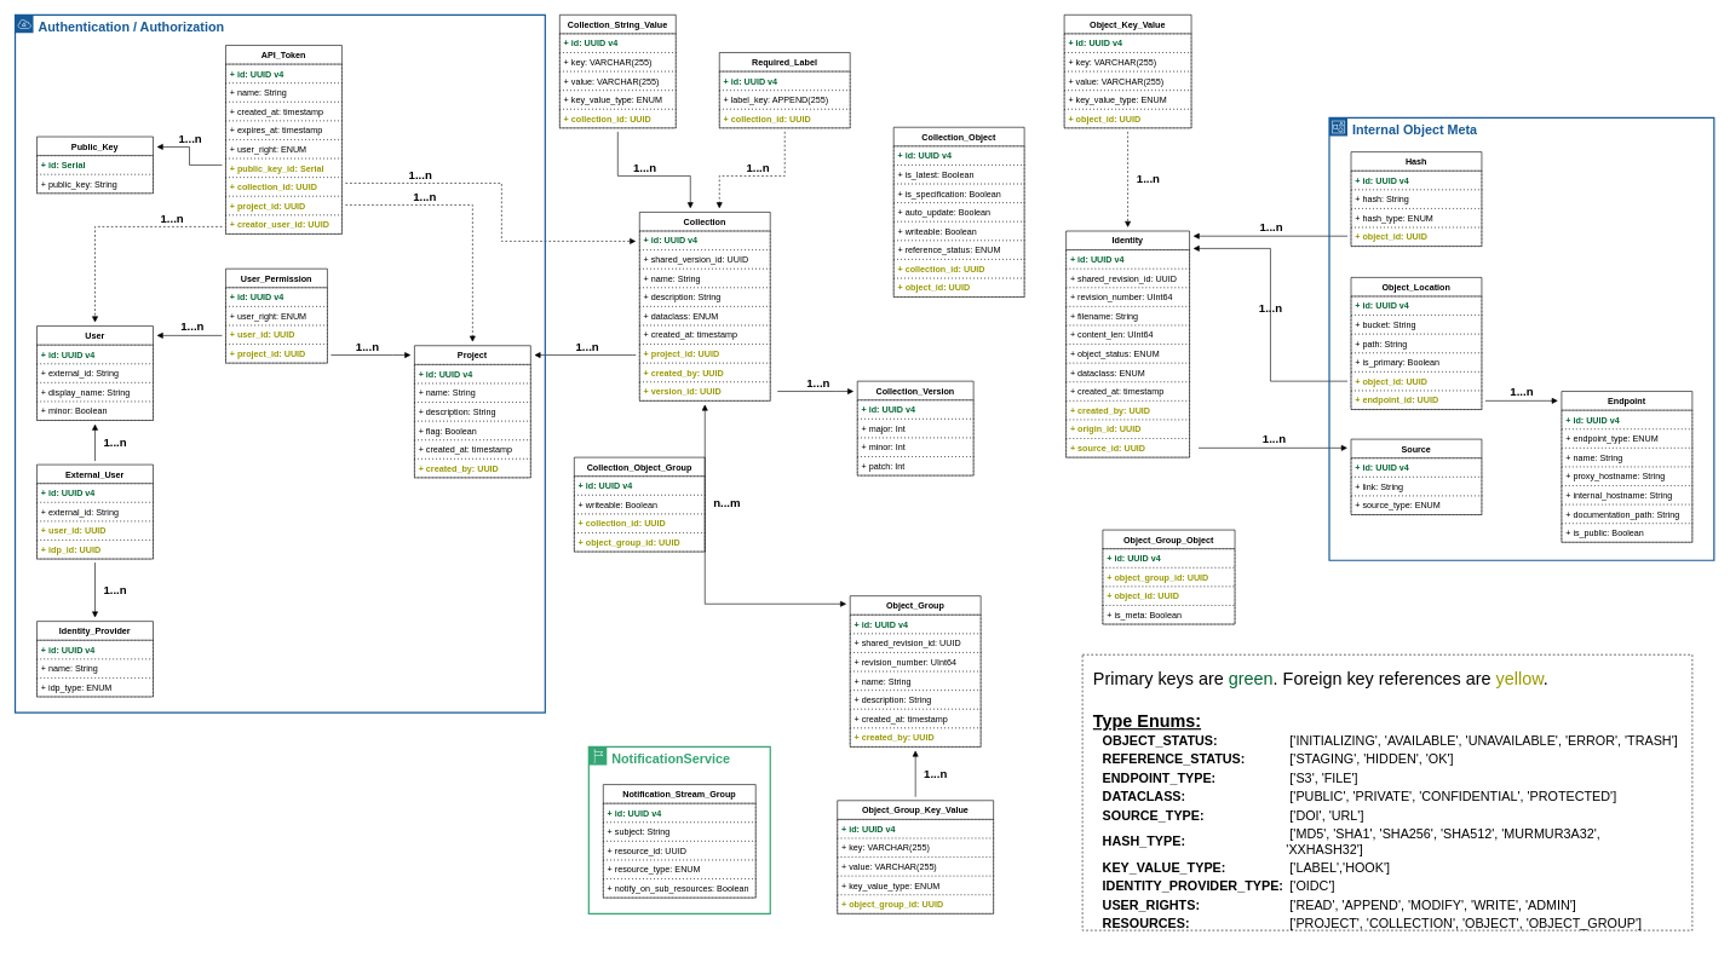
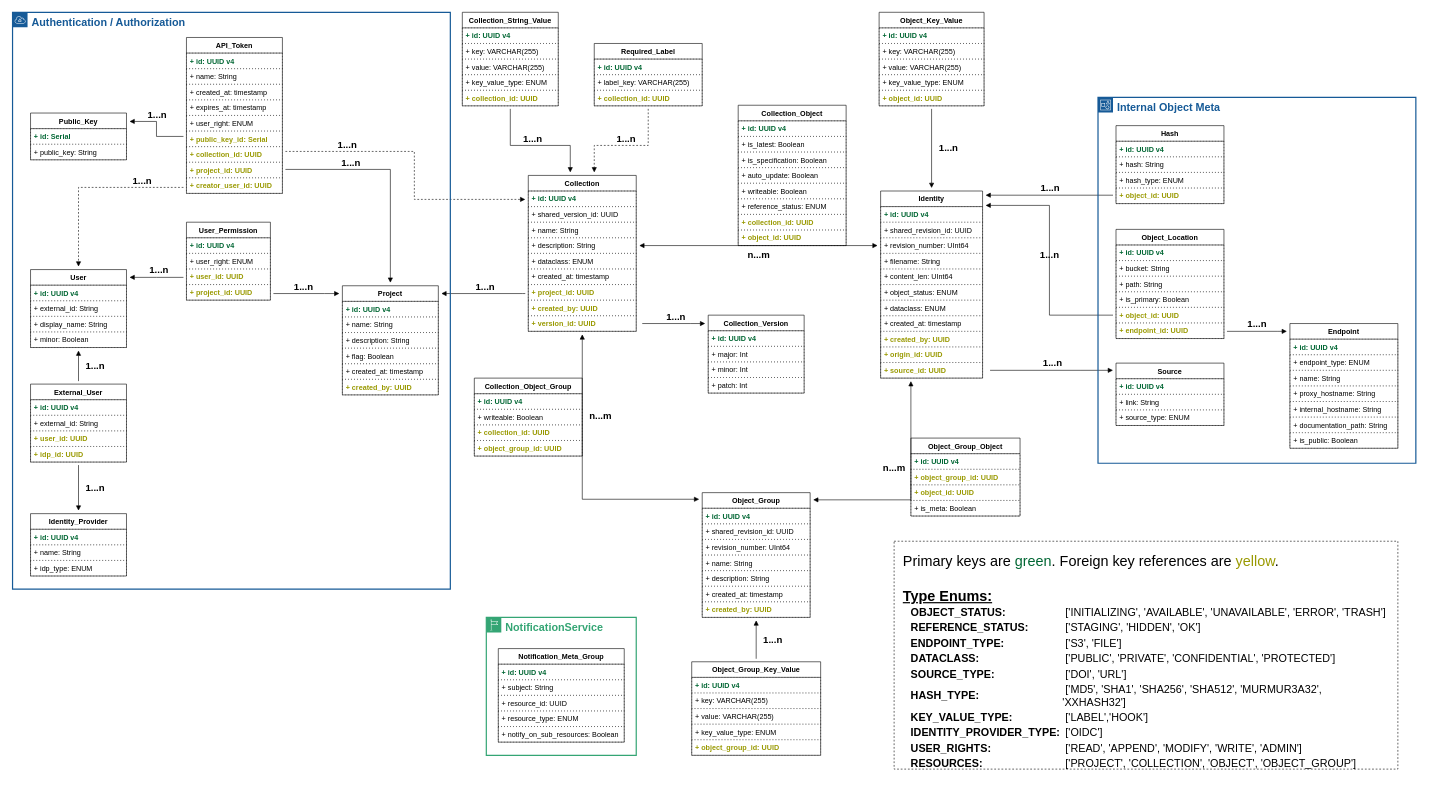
- <mxCell id="116" value="+ label_key: APPEND(255)" style="text;strokeColor=default;fillColor=none;align=left;verticalAlign=top;spacingLeft=4;spacingRight=4;overflow=hidden;rotatable=0;points=[[0,0.5],[1,0.5]];portConstraint=eastwest;dashed=1;dashPattern=1 4;" parent="114" vertex="1"><mxGeometry y="52" width="180" height="26" as="geometry" /></mxCell>
+ <mxCell id="116" value="+ label_key: VARCHAR(255)" style="text;strokeColor=default;fillColor=none;align=left;verticalAlign=top;spacingLeft=4;spacingRight=4;overflow=hidden;rotatable=0;points=[[0,0.5],[1,0.5]];portConstraint=eastwest;dashed=1;dashPattern=1 4;" parent="114" vertex="1"><mxGeometry y="52" width="180" height="26" as="geometry" /></mxCell>
- <mxCell id="96" value="1...n" style="edgeStyle=orthogonalEdgeStyle;rounded=0;orthogonalLoop=1;jettySize=auto;html=1;endArrow=block;endFill=1;sourcePerimeterSpacing=5;targetPerimeterSpacing=5;labelPosition=right;verticalLabelPosition=middle;align=left;verticalAlign=middle;spacingLeft=10;fontSize=16;fontStyle=1;labelBackgroundColor=none;dashed=1;" parent="1" source="24" target="2" edge="1"><mxGeometry x="-0.028" relative="1" as="geometry"><mxPoint x="1527.5" y="242" as="sourcePoint" /><mxPoint x="1537.5" y="232" as="targetPoint" /><Array as="points" /><mxPoint as="offset" /></mxGeometry></mxCell>
+ <mxCell id="96" value="1...n" style="edgeStyle=orthogonalEdgeStyle;rounded=0;orthogonalLoop=1;jettySize=auto;html=1;endArrow=block;endFill=1;sourcePerimeterSpacing=5;targetPerimeterSpacing=5;labelPosition=right;verticalLabelPosition=middle;align=left;verticalAlign=middle;spacingLeft=10;fontSize=16;fontStyle=1;labelBackgroundColor=none;" parent="1" source="24" target="2" edge="1"><mxGeometry x="-0.028" relative="1" as="geometry"><mxPoint x="1527.5" y="242" as="sourcePoint" /><mxPoint x="1537.5" y="232" as="targetPoint" /><Array as="points" /><mxPoint as="offset" /></mxGeometry></mxCell>
- <mxCell id="152" value="1...n" style="edgeStyle=orthogonalEdgeStyle;rounded=0;orthogonalLoop=1;jettySize=auto;html=1;endArrow=block;endFill=1;sourcePerimeterSpacing=5;targetPerimeterSpacing=5;labelPosition=center;verticalLabelPosition=top;align=center;verticalAlign=bottom;spacingLeft=0;fontSize=16;fontStyle=1;labelBackgroundColor=none;dashed=1;" parent="1" source="42" target="30" edge="1"><mxGeometry x="-0.401" relative="1" as="geometry"><mxPoint x="520" y="251" as="sourcePoint" /><mxPoint x="520" y="383" as="targetPoint" /><Array as="points"><mxPoint x="650" y="282" /></Array><mxPoint as="offset" /></mxGeometry></mxCell>
+ <mxCell id="152" value="1...n" style="edgeStyle=orthogonalEdgeStyle;rounded=0;orthogonalLoop=1;jettySize=auto;html=1;endArrow=block;endFill=1;sourcePerimeterSpacing=5;targetPerimeterSpacing=5;labelPosition=center;verticalLabelPosition=top;align=center;verticalAlign=bottom;spacingLeft=0;fontSize=16;fontStyle=1;labelBackgroundColor=none;" parent="1" source="42" target="30" edge="1"><mxGeometry x="-0.401" relative="1" as="geometry"><mxPoint x="520" y="251" as="sourcePoint" /><mxPoint x="520" y="383" as="targetPoint" /><Array as="points"><mxPoint x="650" y="282" /></Array><mxPoint as="offset" /></mxGeometry></mxCell>
+ <mxCell id="60" value="n...m" style="edgeStyle=orthogonalEdgeStyle;rounded=0;orthogonalLoop=1;jettySize=auto;html=1;endArrow=block;endFill=1;sourcePerimeterSpacing=5;targetPerimeterSpacing=5;labelPosition=center;verticalLabelPosition=bottom;align=center;verticalAlign=top;spacingLeft=0;fontSize=16;fontStyle=1;startArrow=block;startFill=1;labelBackgroundColor=none;" parent="1" source="2" target="14" edge="1"><mxGeometry relative="1" as="geometry"><mxPoint x="1320" y="402" as="sourcePoint" /><mxPoint x="1170" y="342" as="targetPoint" /><Array as="points"><mxPoint x="1300" y="409" /><mxPoint x="1300" y="409" /></Array><mxPoint as="offset" /></mxGeometry></mxCell>
+ <mxCell id="62" value="n...m" style="edgeStyle=orthogonalEdgeStyle;rounded=0;orthogonalLoop=1;jettySize=auto;html=1;endArrow=block;endFill=1;sourcePerimeterSpacing=5;targetPerimeterSpacing=5;labelPosition=left;verticalLabelPosition=middle;align=right;verticalAlign=middle;spacingLeft=0;fontSize=16;fontStyle=1;spacingRight=10;startArrow=block;startFill=1;labelBackgroundColor=none;" parent="1" source="2" target="52" edge="1"><mxGeometry x="-0.2" y="3" relative="1" as="geometry"><mxPoint x="1518.059" y="682" as="sourcePoint" /><mxPoint x="1447.5" y="663" as="targetPoint" /><Array as="points"><mxPoint x="1518" y="833" /></Array><mxPoint x="-1" as="offset" /></mxGeometry></mxCell>
- <mxCell id="165" value="Notification_Stream_Group" style="swimlane;fontStyle=1;childLayout=stackLayout;horizontal=1;startSize=26;fillColor=none;horizontalStack=0;resizeParent=1;resizeParentMax=0;resizeLast=0;collapsible=1;marginBottom=0;" parent="164" vertex="1"><mxGeometry x="20" y="52" width="210" height="156" as="geometry" /></mxCell>
+ <mxCell id="165" value="Notification_Meta_Group" style="swimlane;fontStyle=1;childLayout=stackLayout;horizontal=1;startSize=26;fillColor=none;horizontalStack=0;resizeParent=1;resizeParentMax=0;resizeLast=0;collapsible=1;marginBottom=0;" parent="164" vertex="1"><mxGeometry x="20" y="52" width="210" height="156" as="geometry" /></mxCell>
